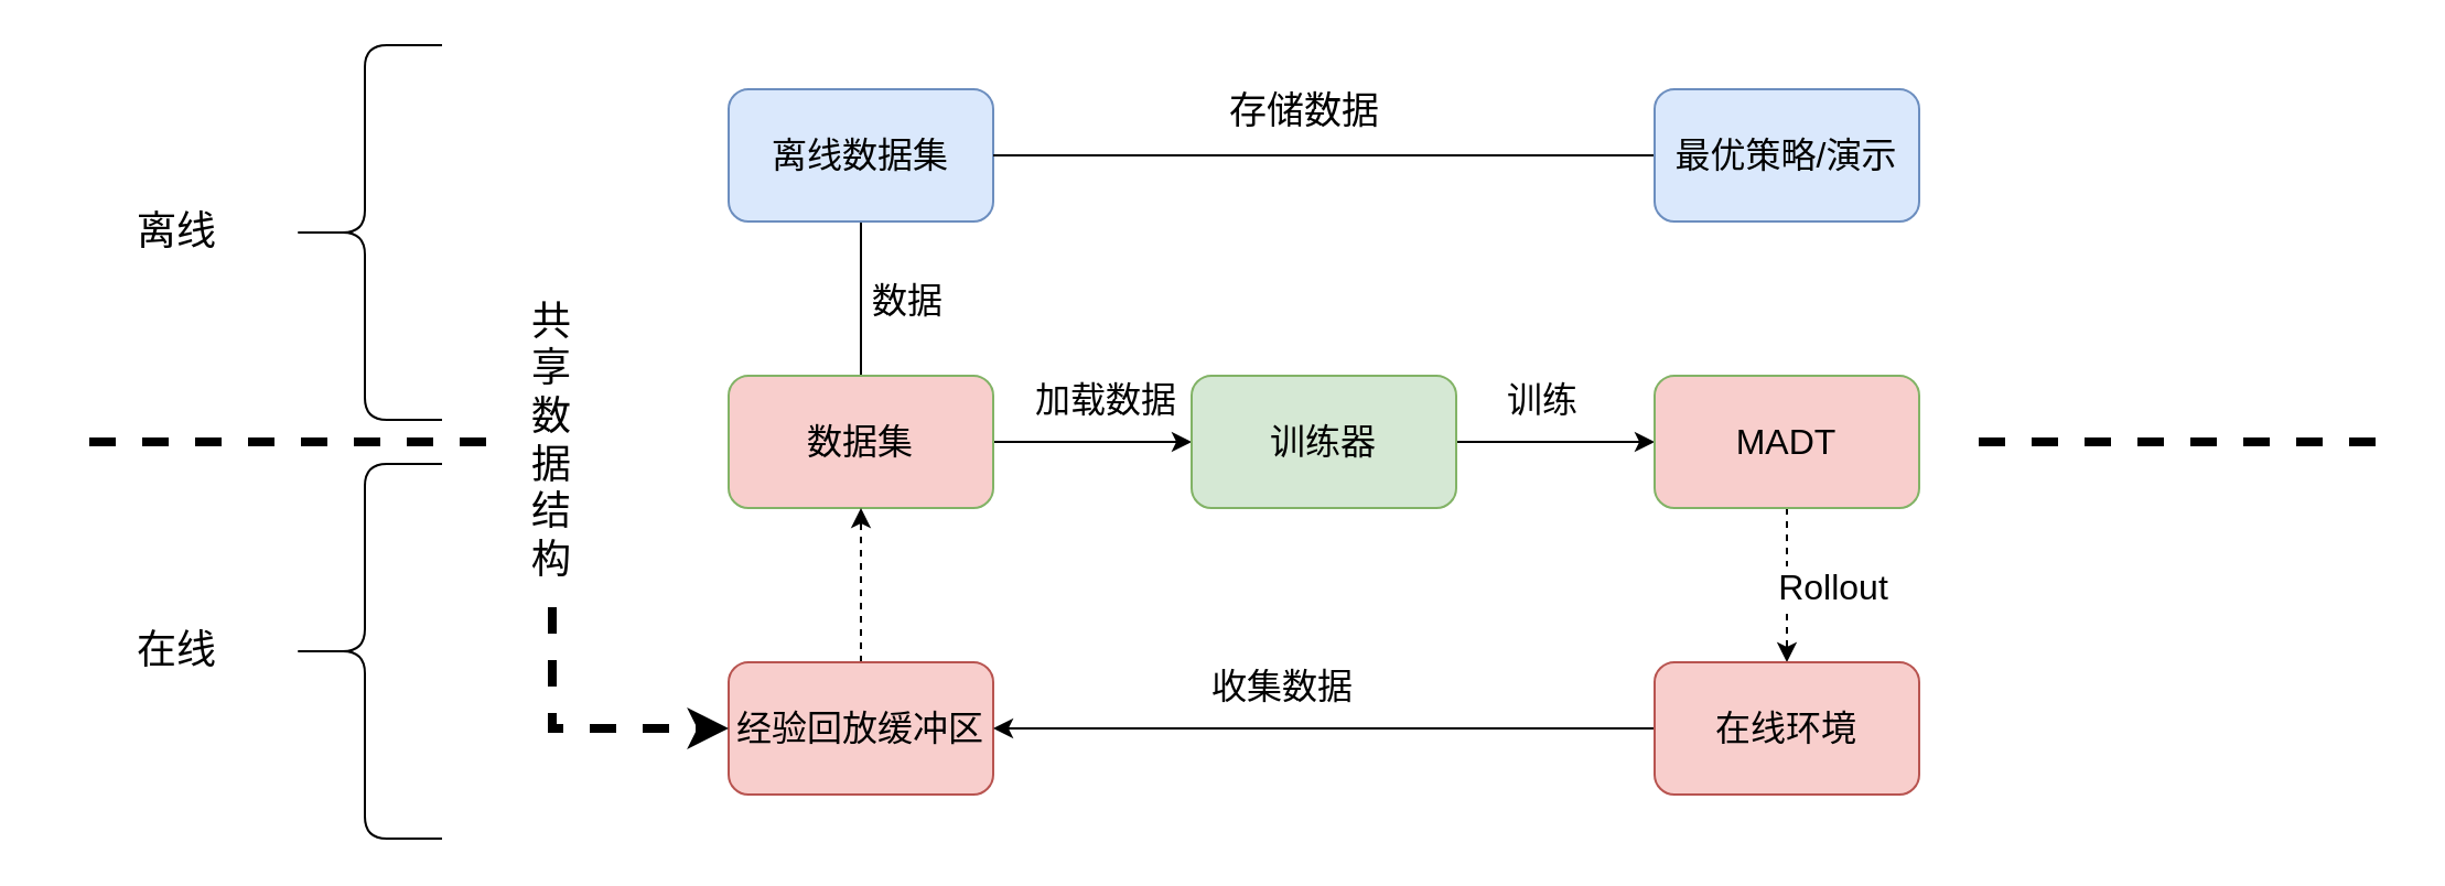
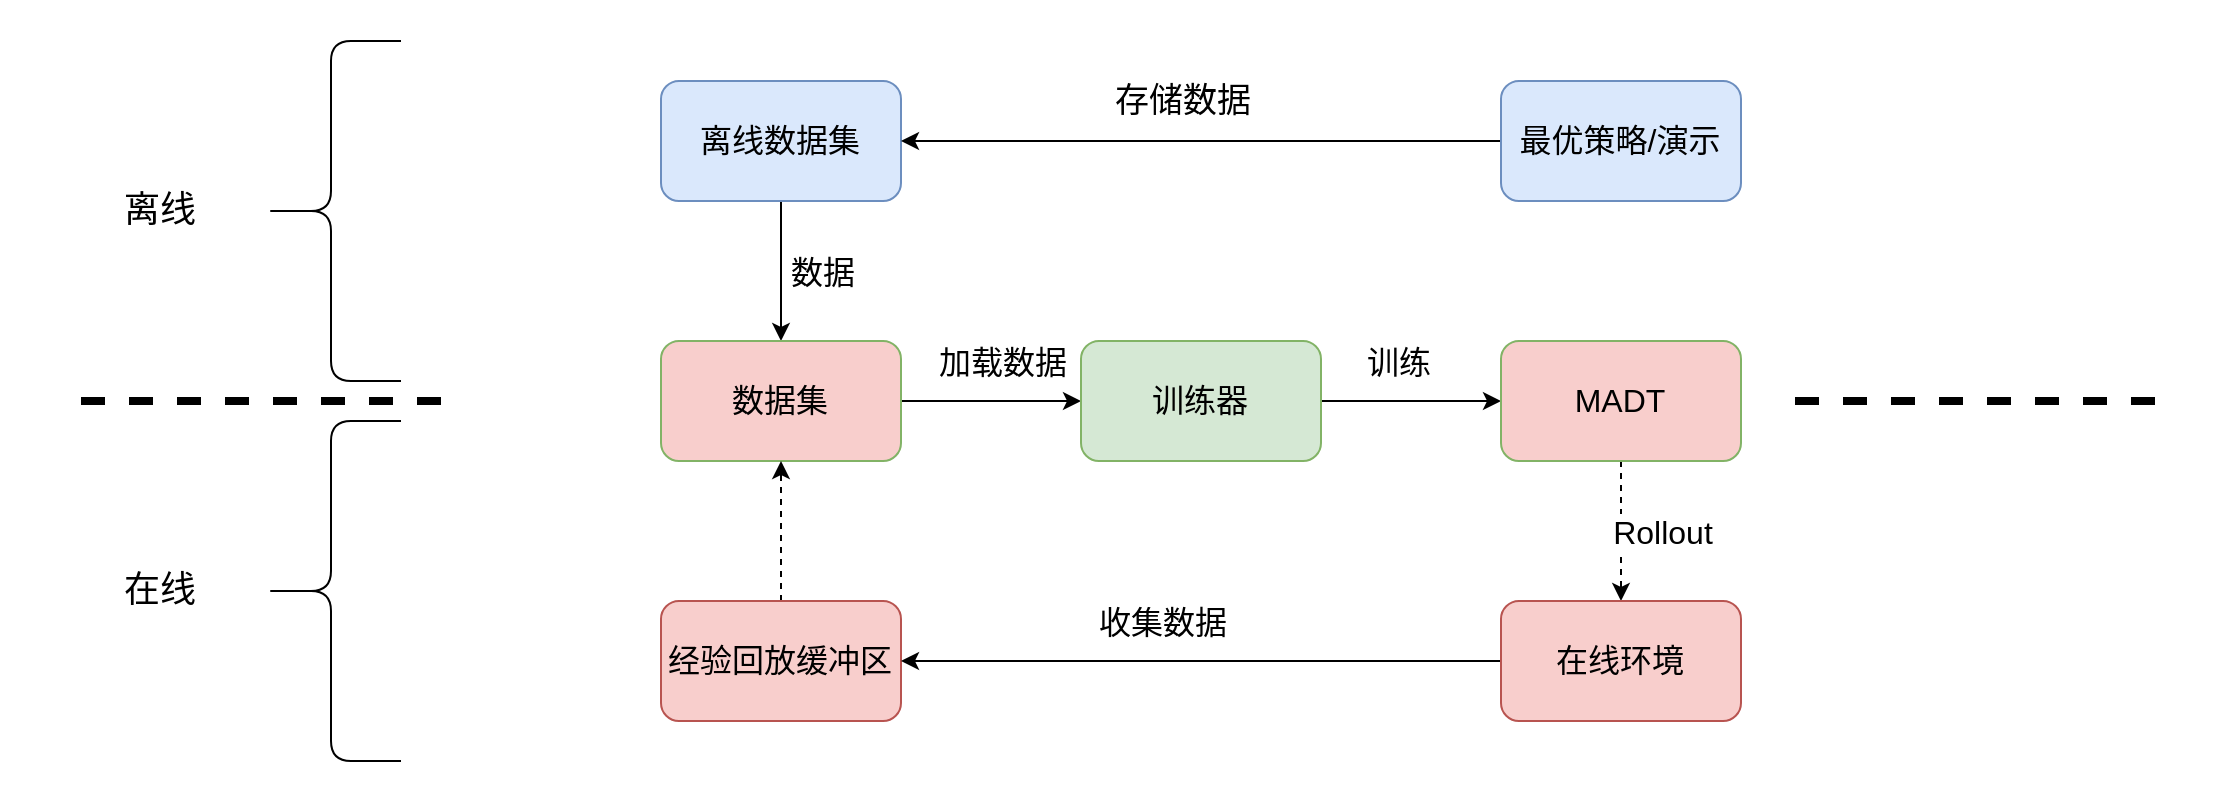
- <mxCell id="5" style="edgeStyle=orthogonalEdgeStyle;rounded=0;orthogonalLoop=1;jettySize=auto;html=1;endArrow=none;" parent="1" source="7" target="4" edge="1"><mxGeometry relative="1" as="geometry" /></mxCell>
+ <mxCell id="5" style="edgeStyle=orthogonalEdgeStyle;rounded=0;orthogonalLoop=1;jettySize=auto;html=1;" parent="1" source="7" target="4" edge="1"><mxGeometry relative="1" as="geometry" /></mxCell>
- <mxCell id="2" style="edgeStyle=orthogonalEdgeStyle;rounded=0;orthogonalLoop=1;jettySize=auto;html=1;endArrow=none;" parent="1" source="4" target="10" edge="1"><mxGeometry relative="1" as="geometry" /></mxCell>
+ <mxCell id="2" style="edgeStyle=orthogonalEdgeStyle;rounded=0;orthogonalLoop=1;jettySize=auto;html=1;" parent="1" source="4" target="10" edge="1"><mxGeometry relative="1" as="geometry" /></mxCell>
- <mxCell id="23" value="共享数据结构" style="text;html=1;align=center;verticalAlign=middle;whiteSpace=wrap;rounded=0;fontSize=18;" parent="1" vertex="1"><mxGeometry x="240" y="125" width="20" height="150" as="geometry" /></mxCell>
- <mxCell id="22" style="edgeStyle=orthogonalEdgeStyle;rounded=0;orthogonalLoop=1;jettySize=auto;html=1;entryX=0;entryY=0.5;entryDx=0;entryDy=0;dashed=1;strokeWidth=4;" parent="1" source="23" target="18" edge="1"><mxGeometry relative="1" as="geometry"><Array as="points"><mxPoint x="250" y="330" /></Array></mxGeometry></mxCell>
